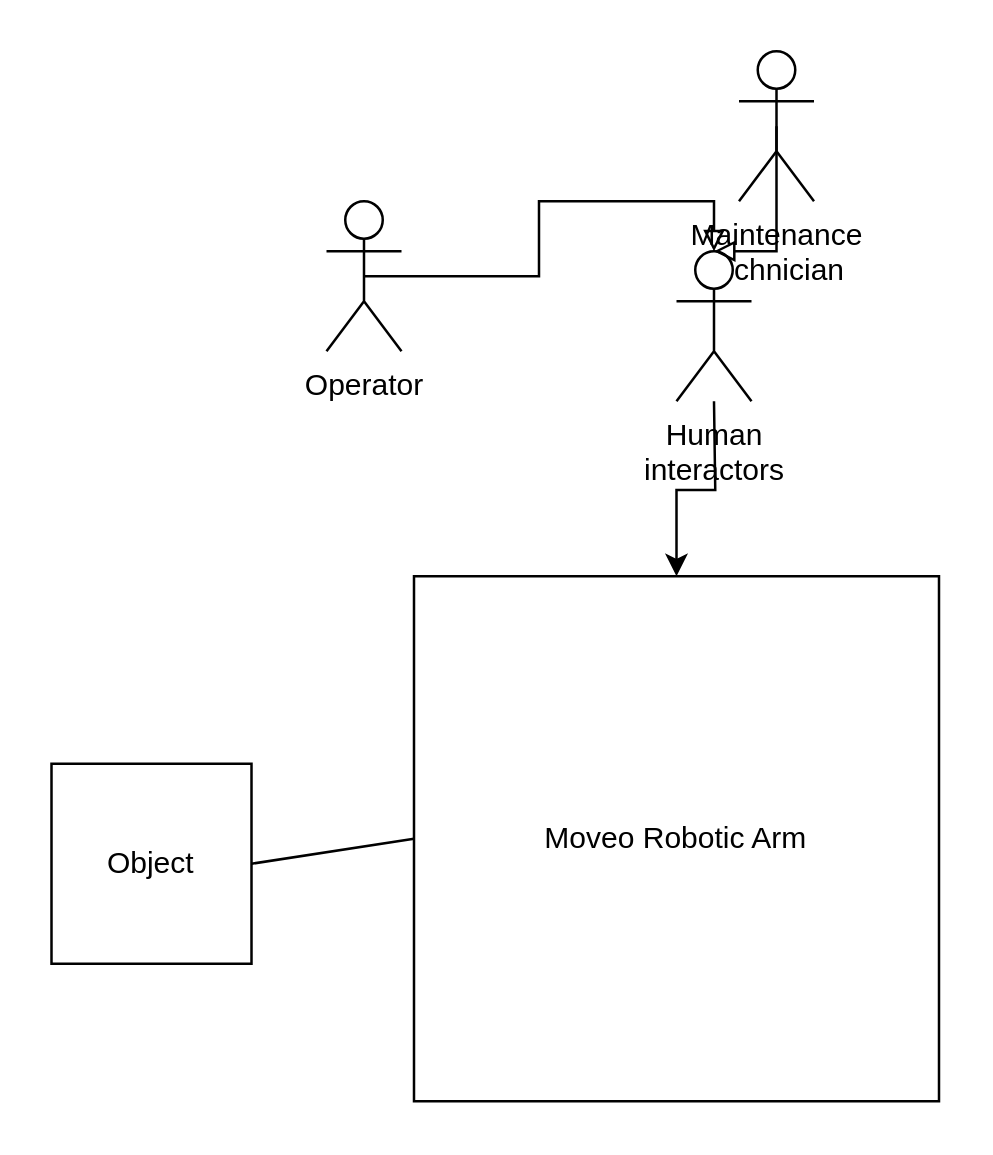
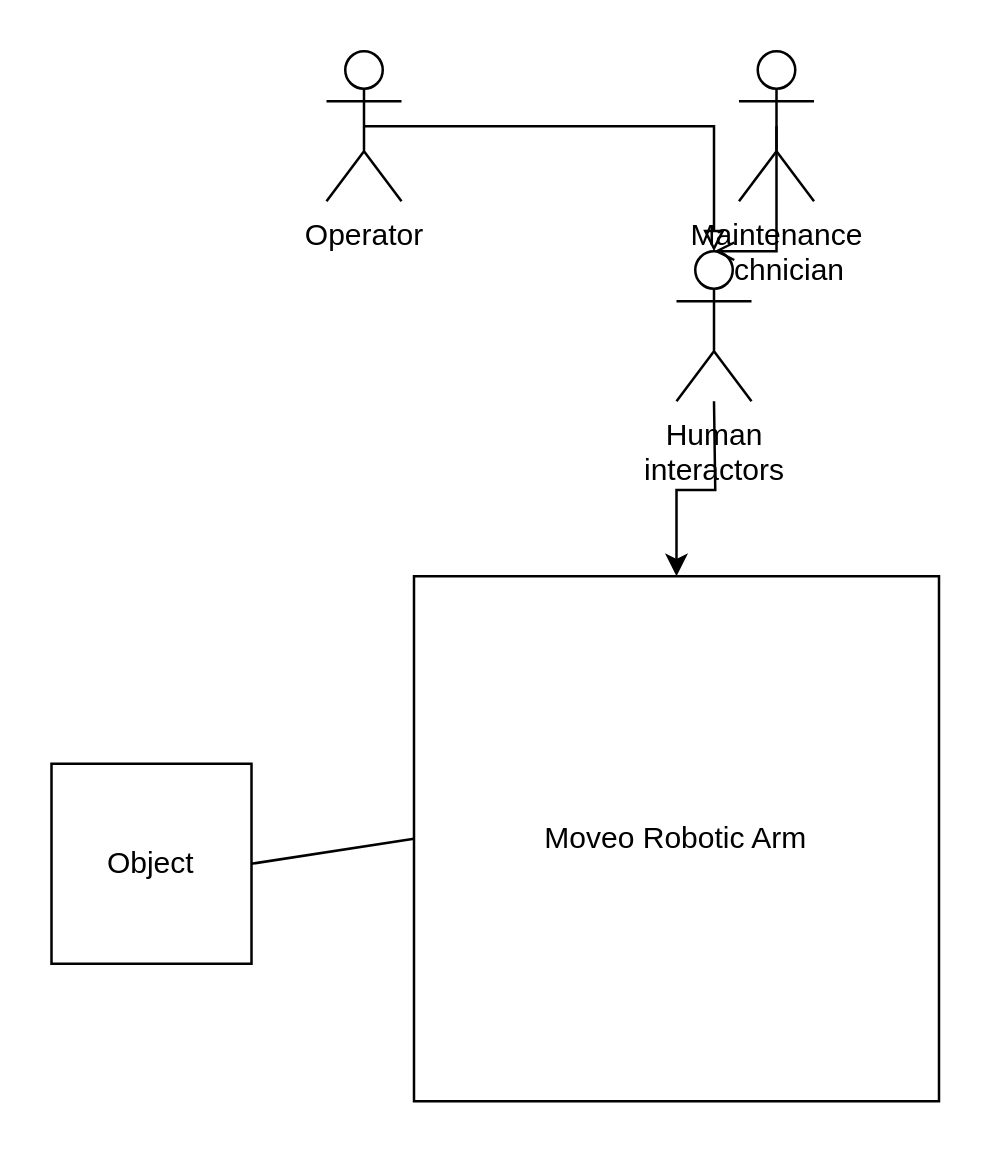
- <mxCell id="8" style="edgeStyle=orthogonalEdgeStyle;rounded=0;orthogonalLoop=1;jettySize=auto;html=1;exitX=0.5;exitY=0.5;exitDx=0;exitDy=0;exitPerimeter=0;endArrow=block;endFill=0;entryX=0.5;entryY=0;entryDx=0;entryDy=0;entryPerimeter=0;" edge="1" parent="1" source="5" target="7"><mxGeometry relative="1" as="geometry"><mxPoint x="155" y="60" as="sourcePoint" /><mxPoint x="280" y="100" as="targetPoint" /></mxGeometry></mxCell>
+ <mxCell id="8" style="edgeStyle=orthogonalEdgeStyle;rounded=0;orthogonalLoop=1;jettySize=auto;html=1;exitX=0.5;exitY=0.5;exitDx=0;exitDy=0;exitPerimeter=0;endArrow=open;endFill=0;entryX=0.5;entryY=0;entryDx=0;entryDy=0;entryPerimeter=0;" edge="1" parent="1" source="5" target="7"><mxGeometry relative="1" as="geometry"><mxPoint x="155" y="60" as="sourcePoint" /><mxPoint x="280" y="100" as="targetPoint" /></mxGeometry></mxCell>
- <mxCell id="4" value="Operator" style="shape=umlActor;verticalLabelPosition=bottom;verticalAlign=top;html=1;outlineConnect=0;" vertex="1" parent="1"><mxGeometry x="130" y="80" width="30" height="60" as="geometry" /></mxCell>
+ <mxCell id="4" value="Operator" style="shape=umlActor;verticalLabelPosition=bottom;verticalAlign=top;html=1;outlineConnect=0;" vertex="1" parent="1"><mxGeometry x="130" y="20" width="30" height="60" as="geometry" /></mxCell>
